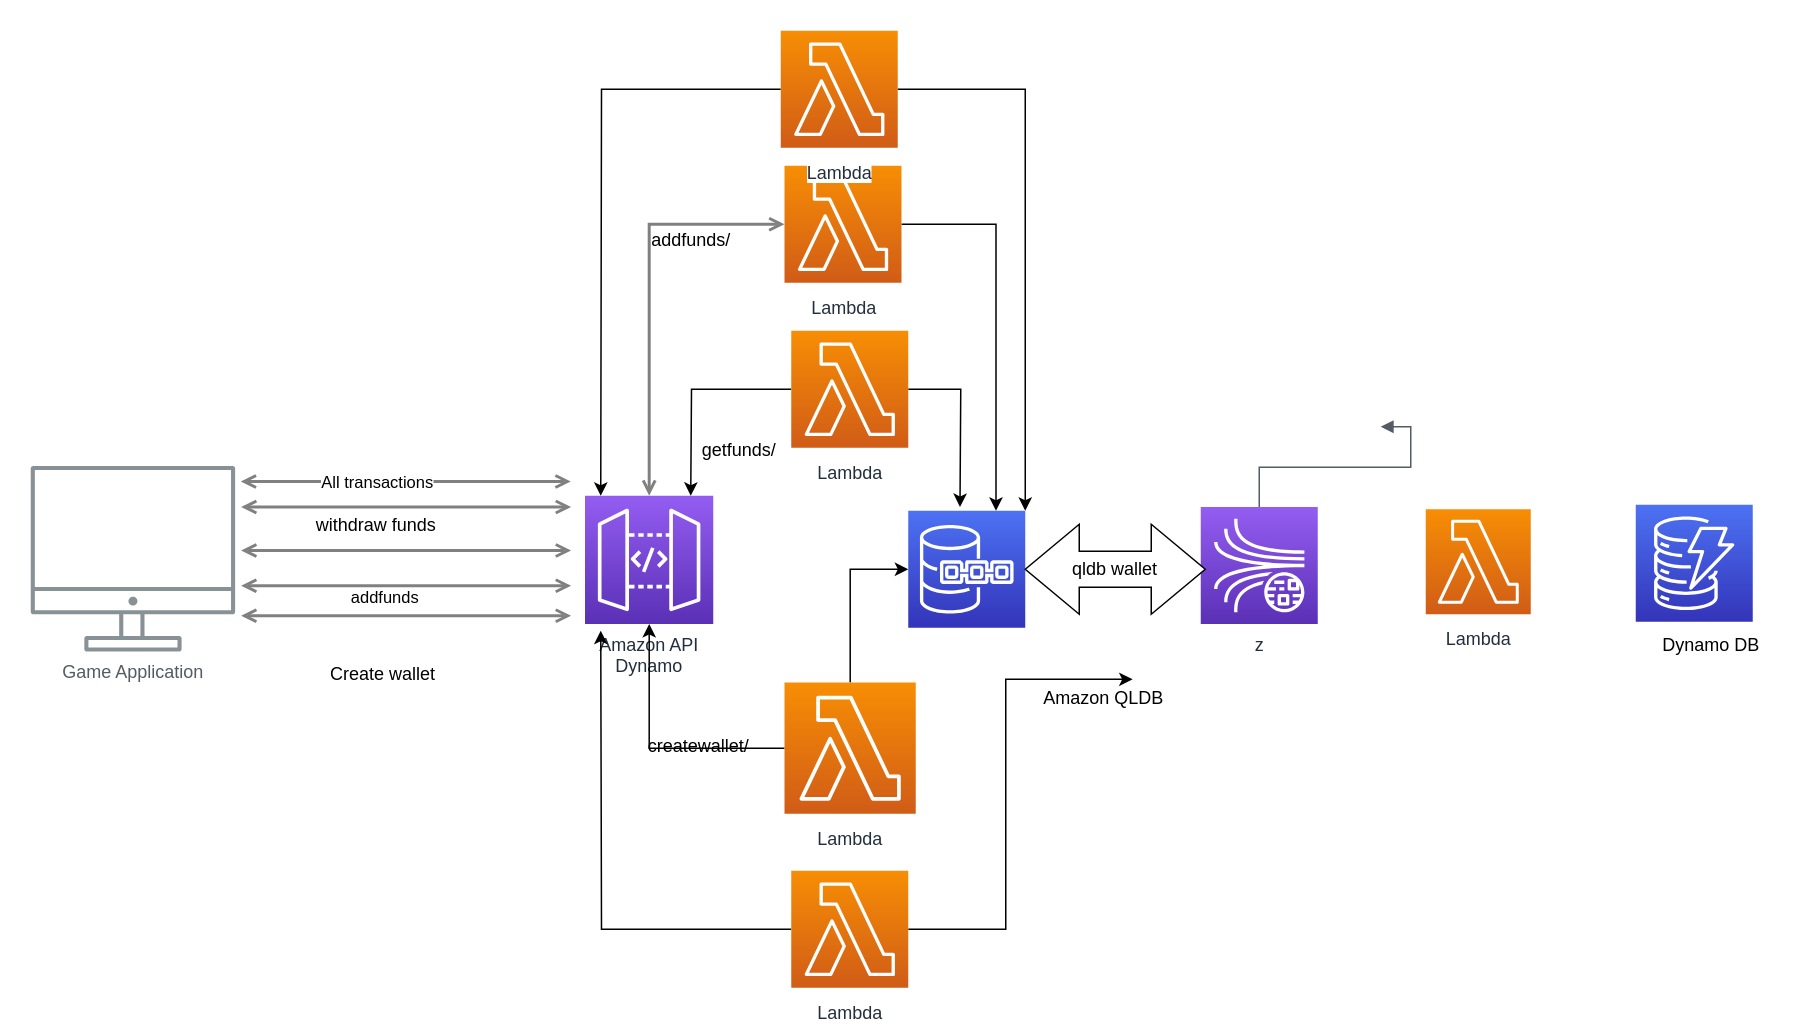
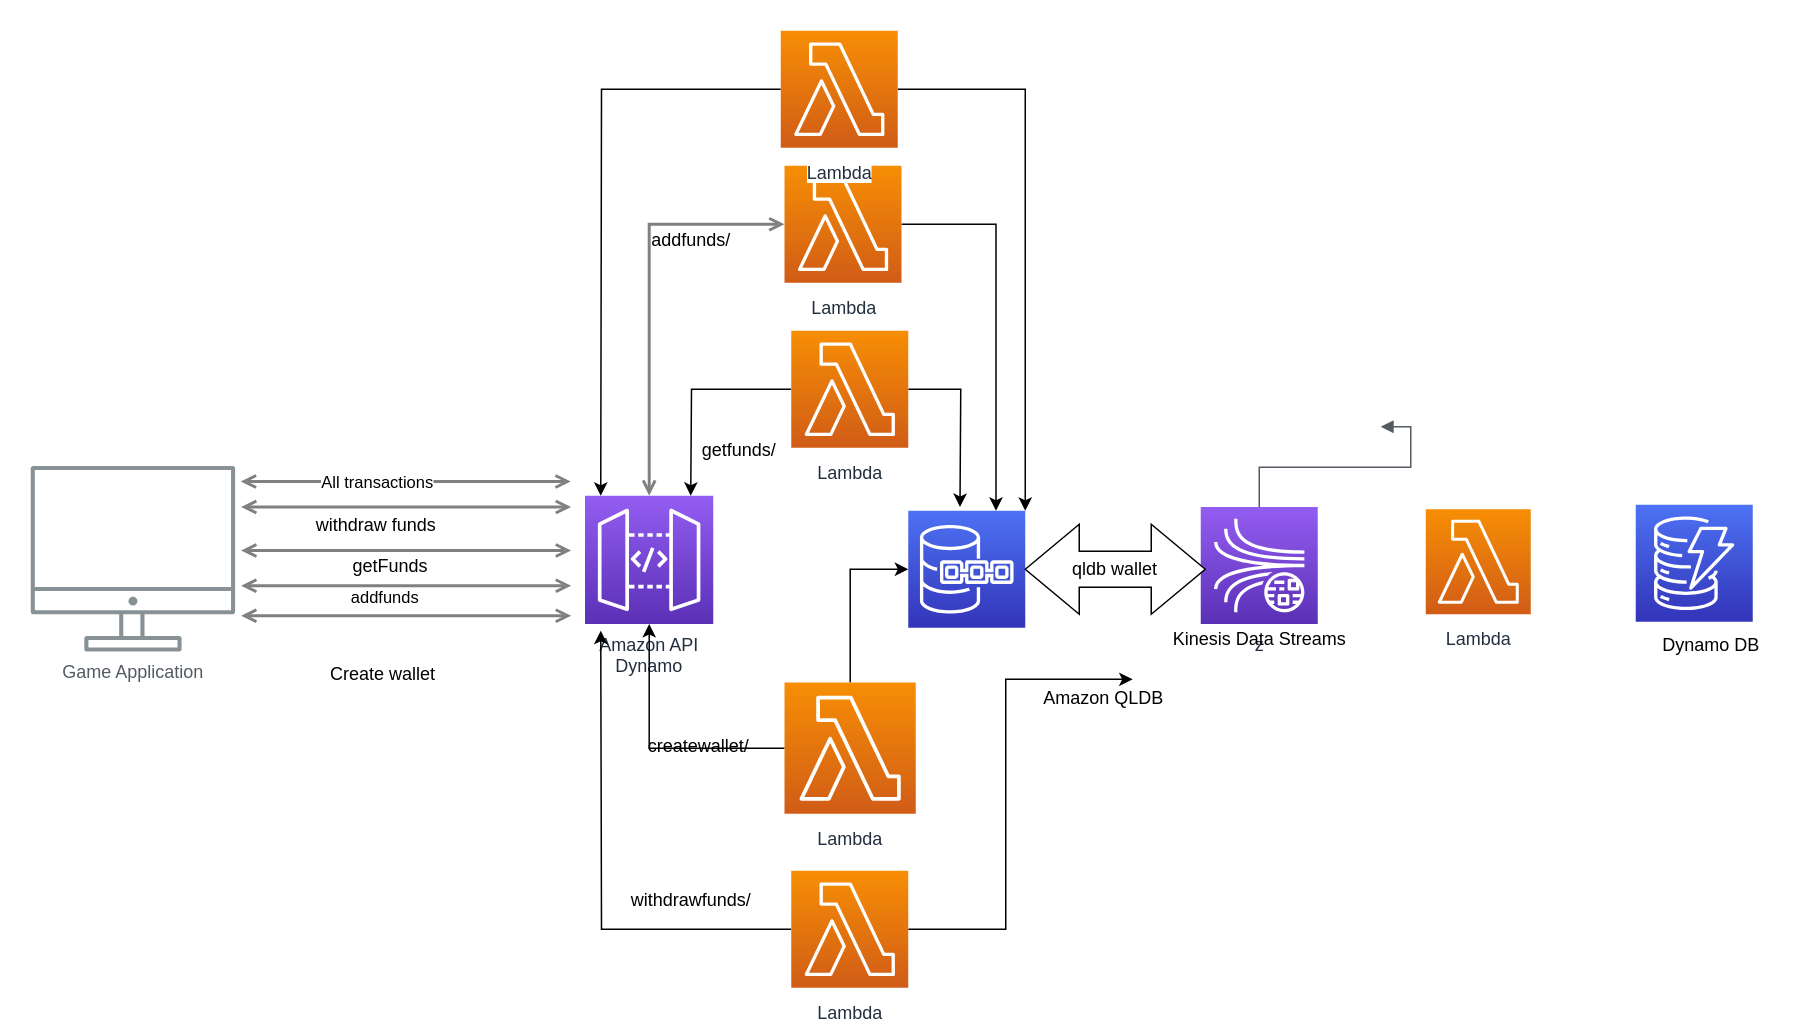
+ <mxCell id="8" value="getFunds" style="text;html=1;strokeColor=none;fillColor=none;align=center;verticalAlign=middle;whiteSpace=wrap;rounded=0;" vertex="1" parent="1"><mxGeometry x="230" y="366.5" width="60" height="20" as="geometry" /></mxCell>
+ <mxCell id="37" value="Kinesis Data Streams" style="text;html=1;align=center;verticalAlign=middle;resizable=0;points=[];autosize=1;strokeColor=none;" vertex="1" parent="1"><mxGeometry x="774" y="415.5" width="130" height="20" as="geometry" /></mxCell>
+ <mxCell id="30" value="withdrawfunds/" style="text;html=1;align=center;verticalAlign=middle;resizable=0;points=[];autosize=1;strokeColor=none;" vertex="1" parent="1"><mxGeometry x="410" y="590" width="100" height="20" as="geometry" /></mxCell>
